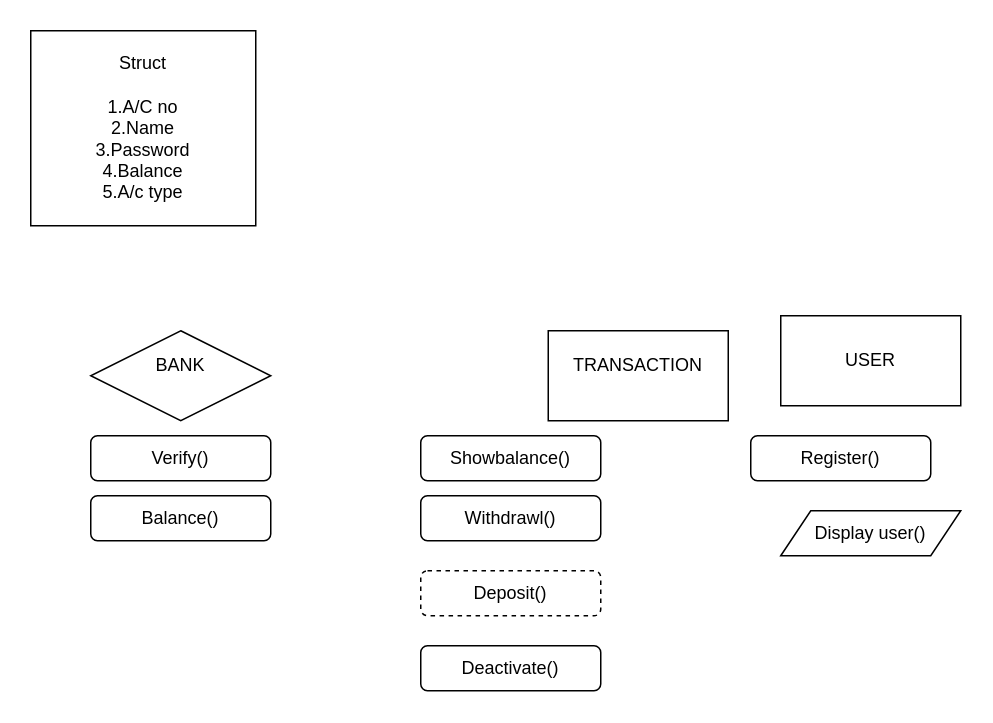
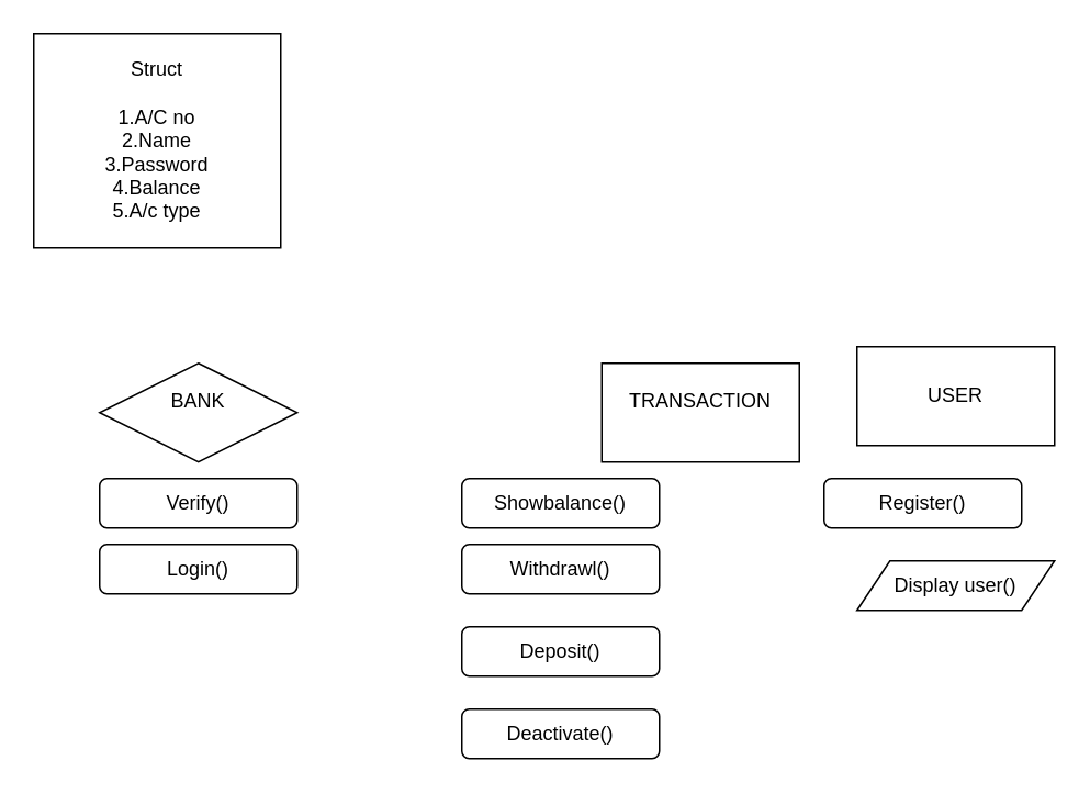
- <mxCell id="6" value="Balance()" style="rounded=1;whiteSpace=wrap;html=1;" vertex="1" parent="1"><mxGeometry x="60" y="330" width="120" height="30" as="geometry" /></mxCell>
+ <mxCell id="6" value="Login()" style="rounded=1;whiteSpace=wrap;html=1;" vertex="1" parent="1"><mxGeometry x="60" y="330" width="120" height="30" as="geometry" /></mxCell>
- <mxCell id="9" value="Deposit()" style="rounded=1;whiteSpace=wrap;html=1;dashed=1;" vertex="1" parent="1"><mxGeometry x="280" y="380" width="120" height="30" as="geometry" /></mxCell>
+ <mxCell id="9" value="Deposit()" style="rounded=1;whiteSpace=wrap;html=1;" vertex="1" parent="1"><mxGeometry x="280" y="380" width="120" height="30" as="geometry" /></mxCell>
